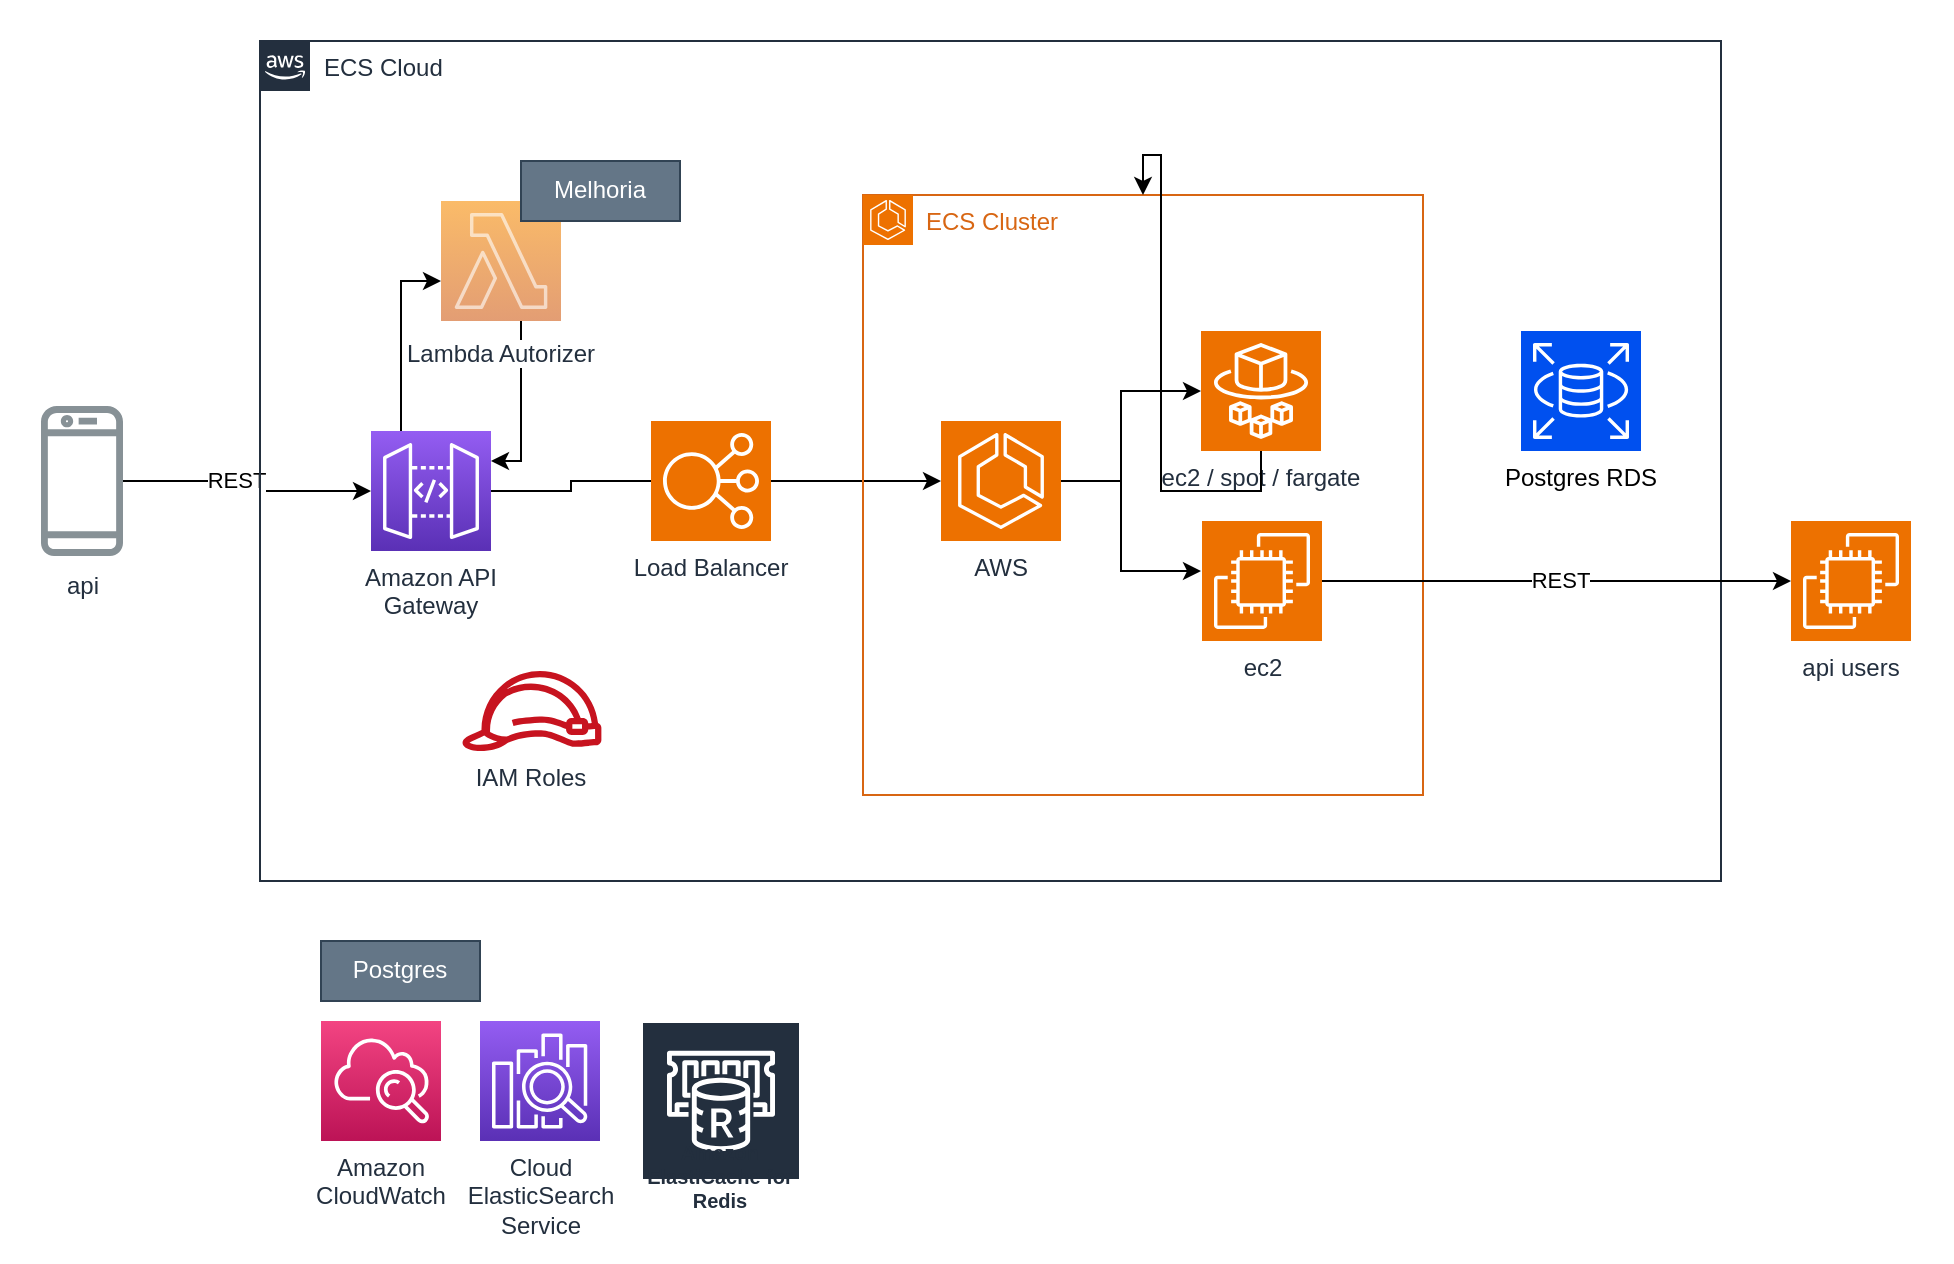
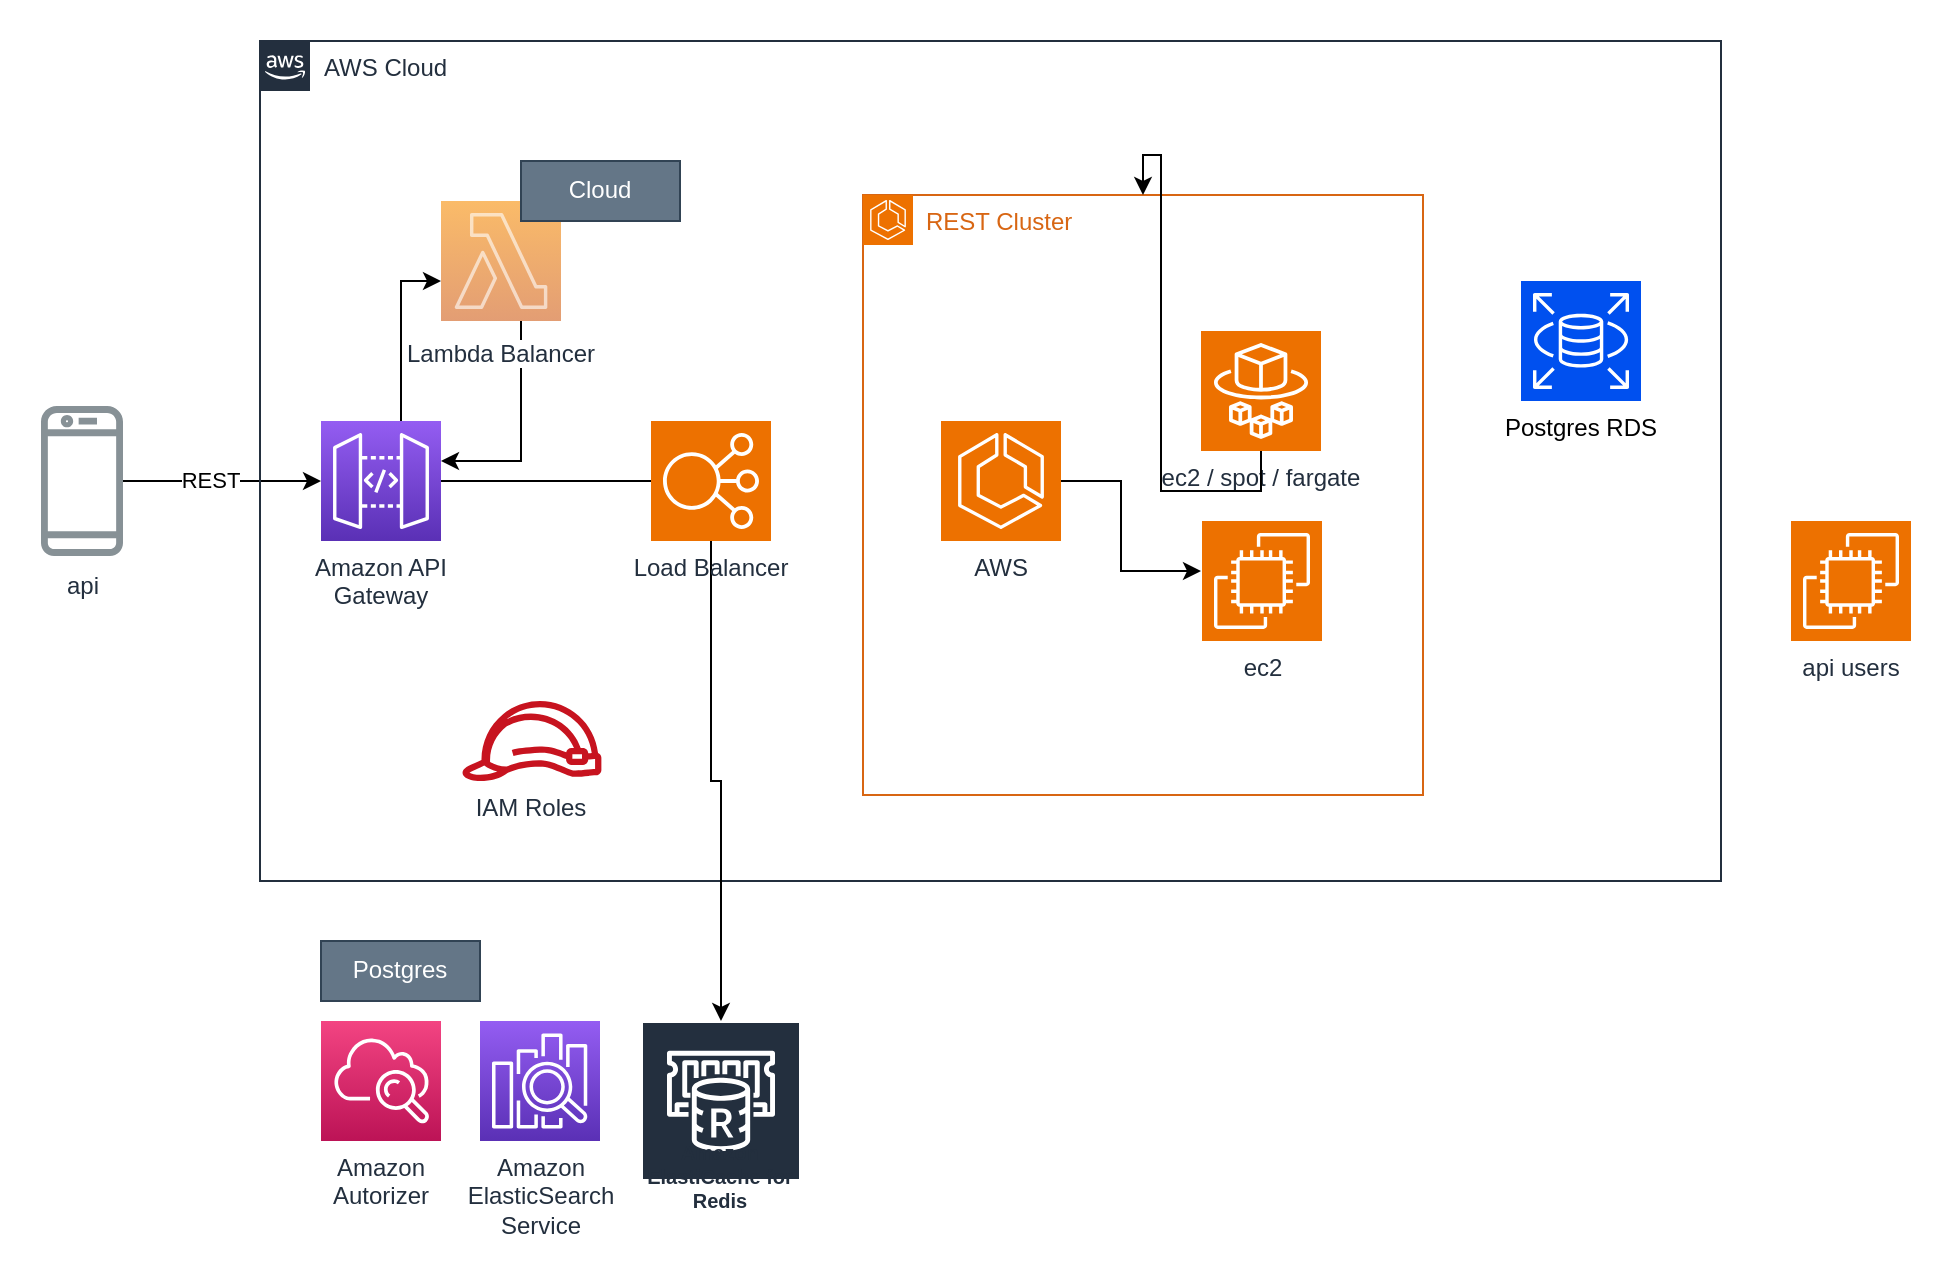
- <mxCell id="5" value="ECS Cloud" style="points=[[0,0],[0.25,0],[0.5,0],[0.75,0],[1,0],[1,0.25],[1,0.5],[1,0.75],[1,1],[0.75,1],[0.5,1],[0.25,1],[0,1],[0,0.75],[0,0.5],[0,0.25]];outlineConnect=0;gradientColor=none;html=1;whiteSpace=wrap;fontSize=12;fontStyle=0;container=1;pointerEvents=0;collapsible=0;recursiveResize=0;shape=mxgraph.aws4.group;grIcon=mxgraph.aws4.group_aws_cloud_alt;strokeColor=#232F3E;fillColor=none;verticalAlign=top;align=left;spacingLeft=30;fontColor=#232F3E;dashed=0;" vertex="1" parent="1"><mxGeometry x="129.5" y="20" width="730.5" height="420" as="geometry" /></mxCell>
+ <mxCell id="5" value="AWS Cloud" style="points=[[0,0],[0.25,0],[0.5,0],[0.75,0],[1,0],[1,0.25],[1,0.5],[1,0.75],[1,1],[0.75,1],[0.5,1],[0.25,1],[0,1],[0,0.75],[0,0.5],[0,0.25]];outlineConnect=0;gradientColor=none;html=1;whiteSpace=wrap;fontSize=12;fontStyle=0;container=1;pointerEvents=0;collapsible=0;recursiveResize=0;shape=mxgraph.aws4.group;grIcon=mxgraph.aws4.group_aws_cloud_alt;strokeColor=#232F3E;fillColor=none;verticalAlign=top;align=left;spacingLeft=30;fontColor=#232F3E;dashed=0;" vertex="1" parent="1"><mxGeometry x="129.5" y="20" width="730.5" height="420" as="geometry" /></mxCell>
- <mxCell id="23" value="Melhoria" style="text;html=1;align=center;verticalAlign=middle;whiteSpace=wrap;rounded=0;fillColor=#647687;strokeColor=#314354;fontColor=#ffffff;glass=0;shadow=0;" vertex="1" parent="5"><mxGeometry x="130.5" y="60" width="79.5" height="30" as="geometry" /></mxCell>
+ <mxCell id="23" value="Cloud" style="text;html=1;align=center;verticalAlign=middle;whiteSpace=wrap;rounded=0;fillColor=#647687;strokeColor=#314354;fontColor=#ffffff;glass=0;shadow=0;" vertex="1" parent="5"><mxGeometry x="130.5" y="60" width="79.5" height="30" as="geometry" /></mxCell>
- <mxCell id="14" value="ECS Cluster" style="points=[[0,0],[0.25,0],[0.5,0],[0.75,0],[1,0],[1,0.25],[1,0.5],[1,0.75],[1,1],[0.75,1],[0.5,1],[0.25,1],[0,1],[0,0.75],[0,0.5],[0,0.25]];outlineConnect=0;gradientColor=none;html=1;whiteSpace=wrap;fontSize=12;fontStyle=0;container=0;pointerEvents=0;collapsible=0;recursiveResize=0;shape=mxgraph.aws4.group;grIcon=mxgraph.aws4.group_ec2_instance_contents;strokeColor=#D86613;fillColor=none;verticalAlign=top;align=left;spacingLeft=30;fontColor=#D86613;dashed=0;" vertex="1" parent="13"><mxGeometry width="280" height="300" as="geometry" /></mxCell>
+ <mxCell id="14" value="REST Cluster" style="points=[[0,0],[0.25,0],[0.5,0],[0.75,0],[1,0],[1,0.25],[1,0.5],[1,0.75],[1,1],[0.75,1],[0.5,1],[0.25,1],[0,1],[0,0.75],[0,0.5],[0,0.25]];outlineConnect=0;gradientColor=none;html=1;whiteSpace=wrap;fontSize=12;fontStyle=0;container=0;pointerEvents=0;collapsible=0;recursiveResize=0;shape=mxgraph.aws4.group;grIcon=mxgraph.aws4.group_ec2_instance_contents;strokeColor=#D86613;fillColor=none;verticalAlign=top;align=left;spacingLeft=30;fontColor=#D86613;dashed=0;" vertex="1" parent="13"><mxGeometry width="280" height="300" as="geometry" /></mxCell>
- <mxCell id="9" value="Lambda Autorizer" style="outlineConnect=0;fontColor=#232F3E;gradientColor=#F78E04;gradientDirection=north;fillColor=#D05C17;strokeColor=#ffffff;dashed=0;verticalLabelPosition=bottom;verticalAlign=top;align=center;html=1;fontSize=12;fontStyle=0;aspect=fixed;shape=mxgraph.aws4.resourceIcon;resIcon=mxgraph.aws4.lambda;labelBackgroundColor=#ffffff;spacingTop=3;shadow=0;opacity=60;" vertex="1" parent="5"><mxGeometry x="90.5" y="80" width="60" height="60" as="geometry" /></mxCell>
+ <mxCell id="9" value="Lambda Balancer" style="outlineConnect=0;fontColor=#232F3E;gradientColor=#F78E04;gradientDirection=north;fillColor=#D05C17;strokeColor=#ffffff;dashed=0;verticalLabelPosition=bottom;verticalAlign=top;align=center;html=1;fontSize=12;fontStyle=0;aspect=fixed;shape=mxgraph.aws4.resourceIcon;resIcon=mxgraph.aws4.lambda;labelBackgroundColor=#ffffff;spacingTop=3;shadow=0;opacity=60;" vertex="1" parent="5"><mxGeometry x="90.5" y="80" width="60" height="60" as="geometry" /></mxCell>
- <mxCell id="20" value="Postgres RDS" style="sketch=0;points=[[0,0,0],[0.25,0,0],[0.5,0,0],[0.75,0,0],[1,0,0],[0,1,0],[0.25,1,0],[0.5,1,0],[0.75,1,0],[1,1,0],[0,0.25,0],[0,0.5,0],[0,0.75,0],[1,0.25,0],[1,0.5,0],[1,0.75,0]];outlineConnect=0;fontColor=#000000;fillColor=#0050ef;strokeColor=#FFFFFF;dashed=0;verticalLabelPosition=bottom;verticalAlign=top;align=center;html=1;fontSize=12;fontStyle=0;aspect=fixed;shape=mxgraph.aws4.resourceIcon;resIcon=mxgraph.aws4.rds;" vertex="1" parent="13"><mxGeometry x="329" y="68" width="60" height="60" as="geometry" /></mxCell>
+ <mxCell id="20" value="Postgres RDS" style="sketch=0;points=[[0,0,0],[0.25,0,0],[0.5,0,0],[0.75,0,0],[1,0,0],[0,1,0],[0.25,1,0],[0.5,1,0],[0.75,1,0],[1,1,0],[0,0.25,0],[0,0.5,0],[0,0.75,0],[1,0.25,0],[1,0.5,0],[1,0.75,0]];outlineConnect=0;fontColor=#000000;fillColor=#0050ef;strokeColor=#FFFFFF;dashed=0;verticalLabelPosition=bottom;verticalAlign=top;align=center;html=1;fontSize=12;fontStyle=0;aspect=fixed;shape=mxgraph.aws4.resourceIcon;resIcon=mxgraph.aws4.rds;" vertex="1" parent="13"><mxGeometry x="329" y="43" width="60" height="60" as="geometry" /></mxCell>
- <mxCell id="19" style="edgeStyle=orthogonalEdgeStyle;rounded=0;orthogonalLoop=1;jettySize=auto;html=1;entryX=0;entryY=0.5;entryDx=0;entryDy=0;entryPerimeter=0;" edge="1" parent="13" source="17" target="18"><mxGeometry relative="1" as="geometry"><Array as="points"><mxPoint x="129" y="143" /><mxPoint x="129" y="98" /></Array></mxGeometry></mxCell>
- <mxCell id="10" style="edgeStyle=orthogonalEdgeStyle;rounded=0;orthogonalLoop=1;jettySize=auto;html=1;" edge="1" parent="5" source="11" target="17"><mxGeometry relative="1" as="geometry" /></mxCell>
+ <mxCell id="10" style="edgeStyle=orthogonalEdgeStyle;rounded=0;orthogonalLoop=1;jettySize=auto;html=1;" edge="1" parent="5" source="11" target="30"><mxGeometry relative="1" as="geometry" /></mxCell>
- <mxCell id="7" value="Amazon API&lt;br&gt;Gateway&lt;br&gt;" style="outlineConnect=0;fontColor=#232F3E;gradientColor=#945DF2;gradientDirection=north;fillColor=#5A30B5;strokeColor=#ffffff;dashed=0;verticalLabelPosition=bottom;verticalAlign=top;align=center;html=1;fontSize=12;fontStyle=0;aspect=fixed;shape=mxgraph.aws4.resourceIcon;resIcon=mxgraph.aws4.api_gateway;labelBackgroundColor=#ffffff;" vertex="1" parent="5"><mxGeometry x="55.5" y="195" width="60" height="60" as="geometry" /></mxCell>
+ <mxCell id="7" value="Amazon API&lt;br&gt;Gateway&lt;br&gt;" style="outlineConnect=0;fontColor=#232F3E;gradientColor=#945DF2;gradientDirection=north;fillColor=#5A30B5;strokeColor=#ffffff;dashed=0;verticalLabelPosition=bottom;verticalAlign=top;align=center;html=1;fontSize=12;fontStyle=0;aspect=fixed;shape=mxgraph.aws4.resourceIcon;resIcon=mxgraph.aws4.api_gateway;labelBackgroundColor=#ffffff;" vertex="1" parent="5"><mxGeometry x="30.5" y="190" width="60" height="60" as="geometry" /></mxCell>
- <mxCell id="26" style="edgeStyle=orthogonalEdgeStyle;rounded=0;orthogonalLoop=1;jettySize=auto;html=1;" edge="1" parent="1" source="22" target="25"><mxGeometry relative="1" as="geometry" /></mxCell>
- <mxCell id="27" value="REST" style="edgeLabel;html=1;align=center;verticalAlign=middle;resizable=0;points=[];" vertex="1" connectable="0" parent="26"><mxGeometry x="0.019" y="1" relative="1" as="geometry"><mxPoint as="offset" /></mxGeometry></mxCell>
- <mxCell id="24" value="IAM Roles" style="outlineConnect=0;fontColor=#232F3E;gradientColor=none;fillColor=#C7131F;strokeColor=none;dashed=0;verticalLabelPosition=bottom;verticalAlign=top;align=center;html=1;fontSize=12;fontStyle=0;aspect=fixed;pointerEvents=1;shape=mxgraph.aws4.role;labelBackgroundColor=#ffffff;" vertex="1" parent="5"><mxGeometry x="100.5" y="315" width="70.9" height="40" as="geometry" /></mxCell>
+ <mxCell id="24" value="IAM Roles" style="outlineConnect=0;fontColor=#232F3E;gradientColor=none;fillColor=#C7131F;strokeColor=none;dashed=0;verticalLabelPosition=bottom;verticalAlign=top;align=center;html=1;fontSize=12;fontStyle=0;aspect=fixed;pointerEvents=1;shape=mxgraph.aws4.role;labelBackgroundColor=#ffffff;" vertex="1" parent="5"><mxGeometry x="100.5" y="330" width="70.9" height="40" as="geometry" /></mxCell>
- <mxCell id="28" value="Amazon&lt;br&gt;CloudWatch&lt;br&gt;" style="outlineConnect=0;fontColor=#232F3E;gradientColor=#F34482;gradientDirection=north;fillColor=#BC1356;strokeColor=#ffffff;dashed=0;verticalLabelPosition=bottom;verticalAlign=top;align=center;html=1;fontSize=12;fontStyle=0;aspect=fixed;shape=mxgraph.aws4.resourceIcon;resIcon=mxgraph.aws4.cloudwatch;labelBackgroundColor=#ffffff;" vertex="1" parent="1"><mxGeometry x="160" y="510" width="60" height="60" as="geometry" /></mxCell>
+ <mxCell id="28" value="Amazon&lt;br&gt;Autorizer&lt;br&gt;" style="outlineConnect=0;fontColor=#232F3E;gradientColor=#F34482;gradientDirection=north;fillColor=#BC1356;strokeColor=#ffffff;dashed=0;verticalLabelPosition=bottom;verticalAlign=top;align=center;html=1;fontSize=12;fontStyle=0;aspect=fixed;shape=mxgraph.aws4.resourceIcon;resIcon=mxgraph.aws4.cloudwatch;labelBackgroundColor=#ffffff;" vertex="1" parent="1"><mxGeometry x="160" y="510" width="60" height="60" as="geometry" /></mxCell>
- <mxCell id="29" value="Cloud&lt;br&gt;ElasticSearch&lt;br&gt;Service&lt;br&gt;" style="outlineConnect=0;fontColor=#232F3E;gradientColor=#945DF2;gradientDirection=north;fillColor=#5A30B5;strokeColor=#ffffff;dashed=0;verticalLabelPosition=bottom;verticalAlign=top;align=center;html=1;fontSize=12;fontStyle=0;aspect=fixed;shape=mxgraph.aws4.resourceIcon;resIcon=mxgraph.aws4.elasticsearch_service;labelBackgroundColor=#ffffff;" vertex="1" parent="1"><mxGeometry x="239.5" y="510" width="60" height="60" as="geometry" /></mxCell>
+ <mxCell id="29" value="Amazon&lt;br&gt;ElasticSearch&lt;br&gt;Service&lt;br&gt;" style="outlineConnect=0;fontColor=#232F3E;gradientColor=#945DF2;gradientDirection=north;fillColor=#5A30B5;strokeColor=#ffffff;dashed=0;verticalLabelPosition=bottom;verticalAlign=top;align=center;html=1;fontSize=12;fontStyle=0;aspect=fixed;shape=mxgraph.aws4.resourceIcon;resIcon=mxgraph.aws4.elasticsearch_service;labelBackgroundColor=#ffffff;" vertex="1" parent="1"><mxGeometry x="239.5" y="510" width="60" height="60" as="geometry" /></mxCell>
